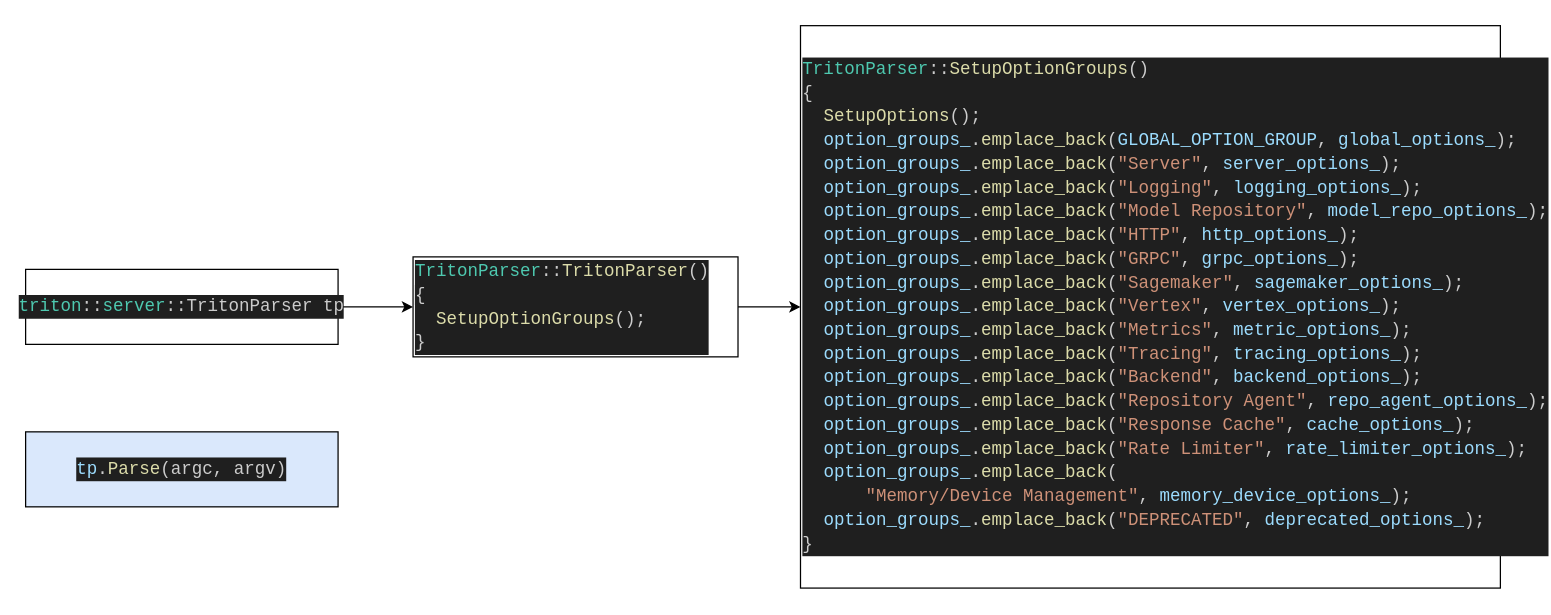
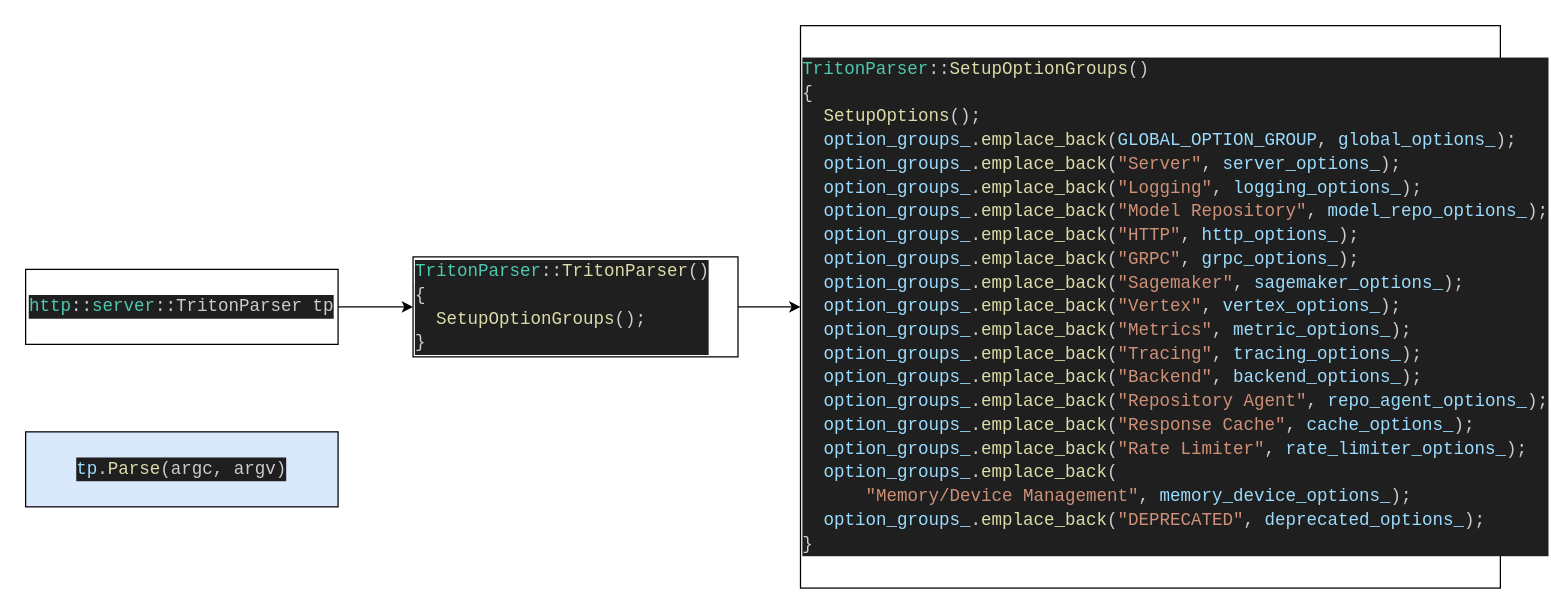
- <mxCell id="3" value="&lt;div style=&quot;color: rgb(204, 204, 204); background-color: rgb(31, 31, 31); font-family: Consolas, &amp;quot;Courier New&amp;quot;, monospace; font-size: 14px; line-height: 19px; white-space: pre;&quot;&gt;&lt;span style=&quot;color: #4ec9b0;&quot;&gt;triton&lt;/span&gt;::&lt;span style=&quot;color: #4ec9b0;&quot;&gt;server&lt;/span&gt;::TritonParser tp&lt;/div&gt;" style="rounded=0;whiteSpace=wrap;html=1;" vertex="1" parent="1"><mxGeometry x="20" y="215" width="250" height="60" as="geometry" /></mxCell>
+ <mxCell id="3" value="&lt;div style=&quot;color: rgb(204, 204, 204); background-color: rgb(31, 31, 31); font-family: Consolas, &amp;quot;Courier New&amp;quot;, monospace; font-size: 14px; line-height: 19px; white-space: pre;&quot;&gt;&lt;span style=&quot;color: #4ec9b0;&quot;&gt;http&lt;/span&gt;::&lt;span style=&quot;color: #4ec9b0;&quot;&gt;server&lt;/span&gt;::TritonParser tp&lt;/div&gt;" style="rounded=0;whiteSpace=wrap;html=1;" vertex="1" parent="1"><mxGeometry x="20" y="215" width="250" height="60" as="geometry" /></mxCell>
